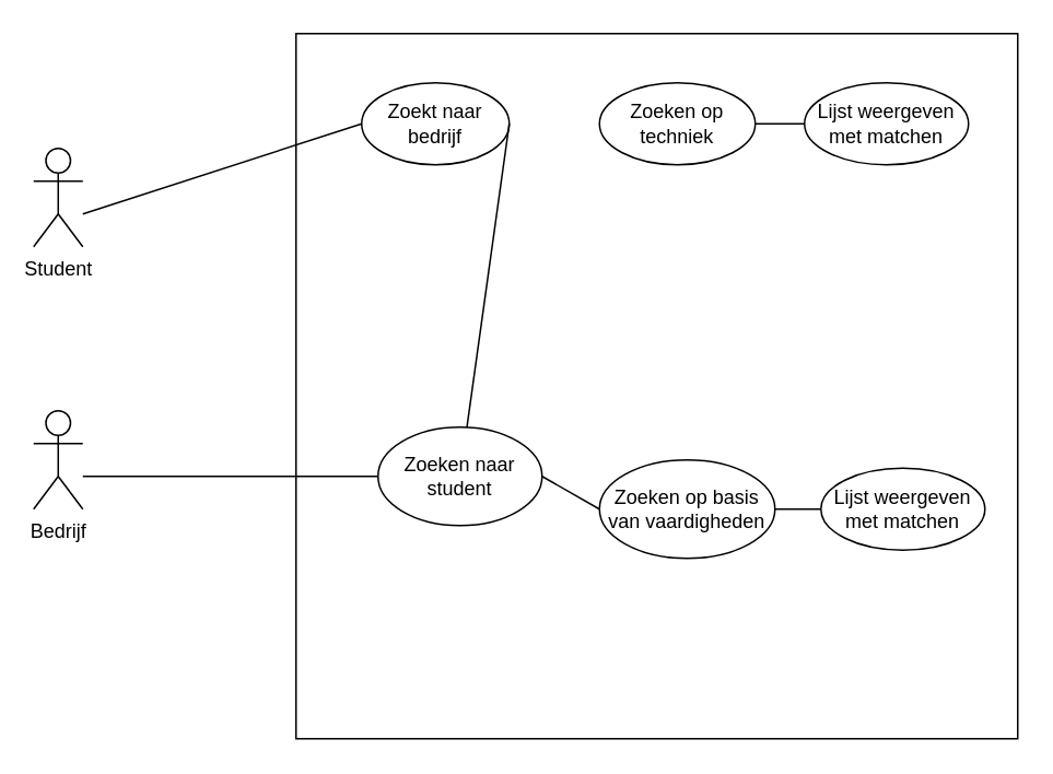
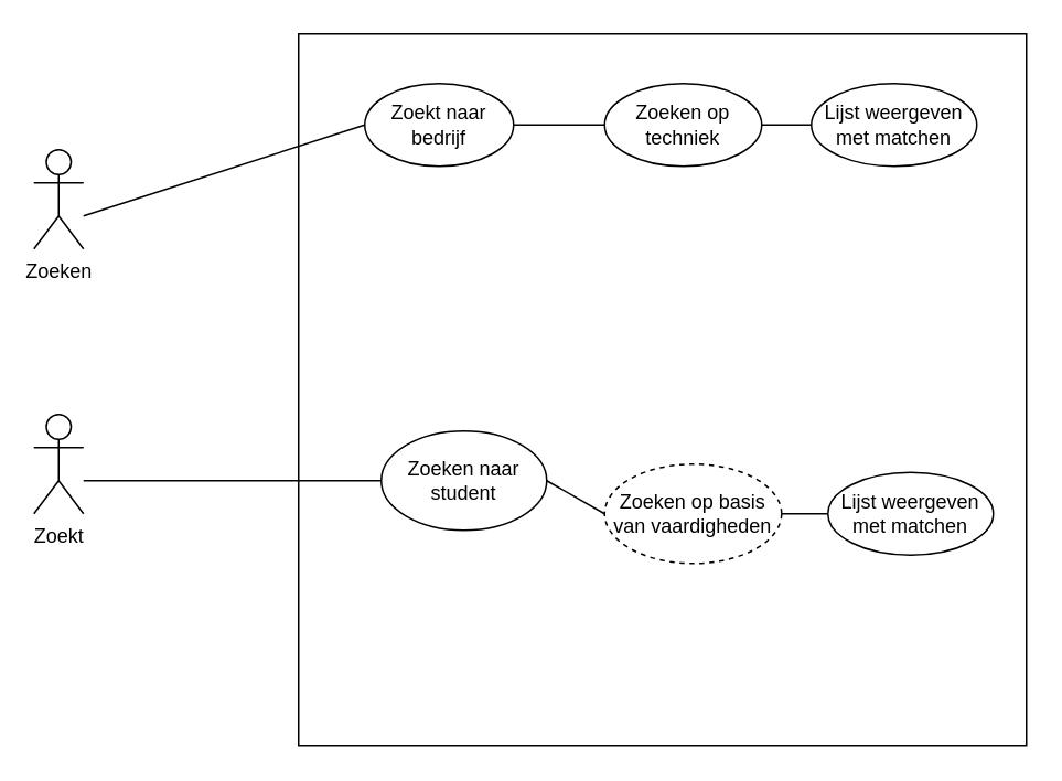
- <mxCell id="2" value="Student" style="shape=umlActor;verticalLabelPosition=bottom;labelBackgroundColor=#ffffff;verticalAlign=top;html=1;outlineConnect=0;" vertex="1" parent="1"><mxGeometry x="20" y="90" width="30" height="60" as="geometry" /></mxCell>
+ <mxCell id="2" value="Zoeken" style="shape=umlActor;verticalLabelPosition=bottom;labelBackgroundColor=#ffffff;verticalAlign=top;html=1;outlineConnect=0;" vertex="1" parent="1"><mxGeometry x="20" y="90" width="30" height="60" as="geometry" /></mxCell>
- <mxCell id="11" value="" style="endArrow=none;html=1;exitX=1;exitY=0.5;exitDx=0;exitDy=0;" edge="1" parent="1" source="5" target="7"><mxGeometry width="50" height="50" relative="1" as="geometry"><mxPoint x="330" y="130" as="sourcePoint" /><mxPoint x="380" y="80" as="targetPoint" /></mxGeometry></mxCell>
+ <mxCell id="11" value="" style="endArrow=none;html=1;entryX=0;entryY=0.5;entryDx=0;entryDy=0;exitX=1;exitY=0.5;exitDx=0;exitDy=0;" edge="1" parent="1" source="5" target="6"><mxGeometry width="50" height="50" relative="1" as="geometry"><mxPoint x="330" y="130" as="sourcePoint" /><mxPoint x="380" y="80" as="targetPoint" /></mxGeometry></mxCell>
- <mxCell id="8" value="Zoeken op basis van vaardigheden" style="ellipse;whiteSpace=wrap;html=1;" vertex="1" parent="1"><mxGeometry x="365" y="280" width="107" height="60" as="geometry" /></mxCell>
+ <mxCell id="8" value="Zoeken op basis van vaardigheden" style="ellipse;whiteSpace=wrap;html=1;dashed=1;" vertex="1" parent="1"><mxGeometry x="365" y="280" width="107" height="60" as="geometry" /></mxCell>
- <mxCell id="3" value="Bedrijf" style="shape=umlActor;verticalLabelPosition=bottom;labelBackgroundColor=#ffffff;verticalAlign=top;html=1;outlineConnect=0;" vertex="1" parent="1"><mxGeometry x="20" y="250" width="30" height="60" as="geometry" /></mxCell>
+ <mxCell id="3" value="Zoekt" style="shape=umlActor;verticalLabelPosition=bottom;labelBackgroundColor=#ffffff;verticalAlign=top;html=1;outlineConnect=0;" vertex="1" parent="1"><mxGeometry x="20" y="250" width="30" height="60" as="geometry" /></mxCell>
